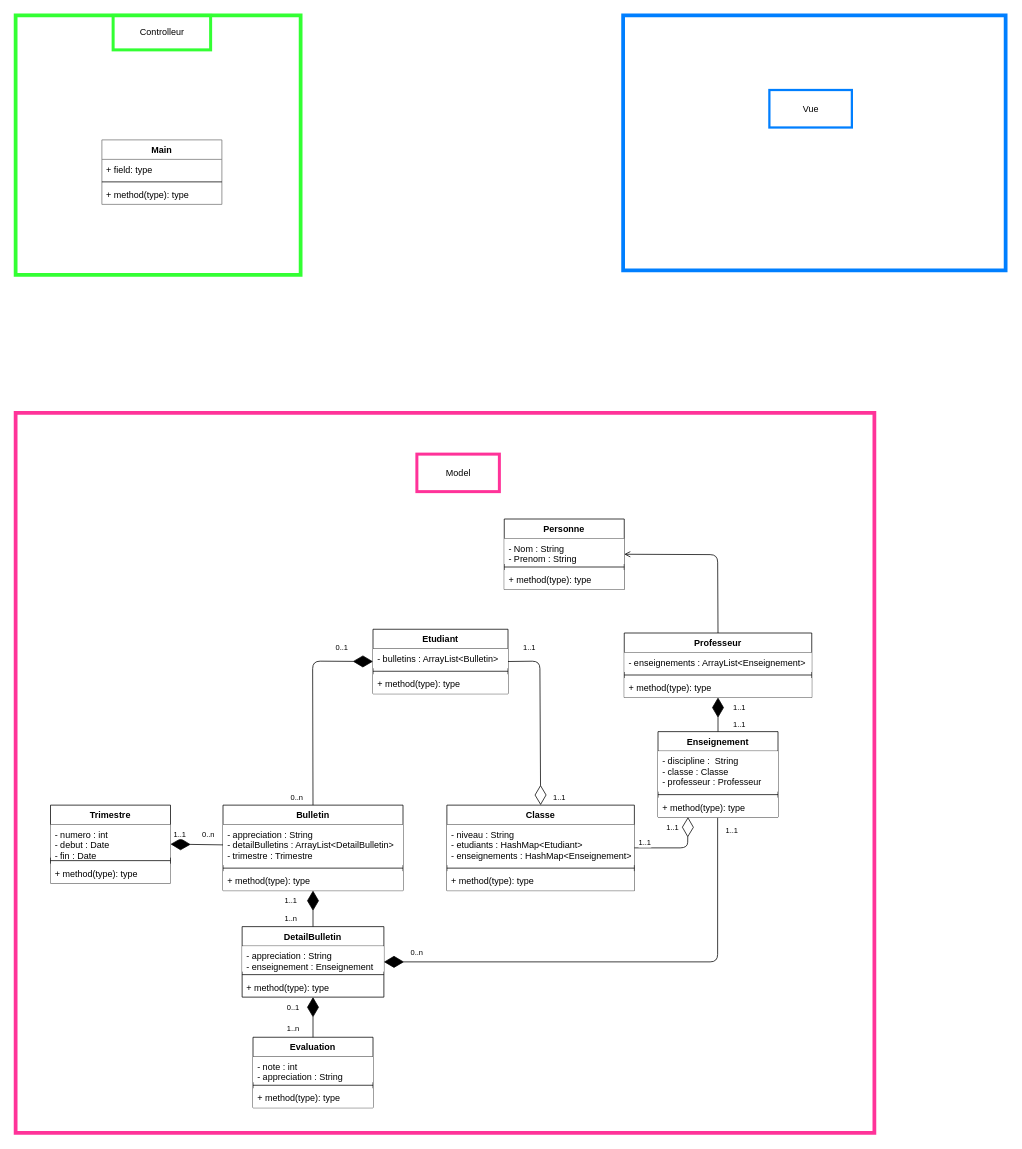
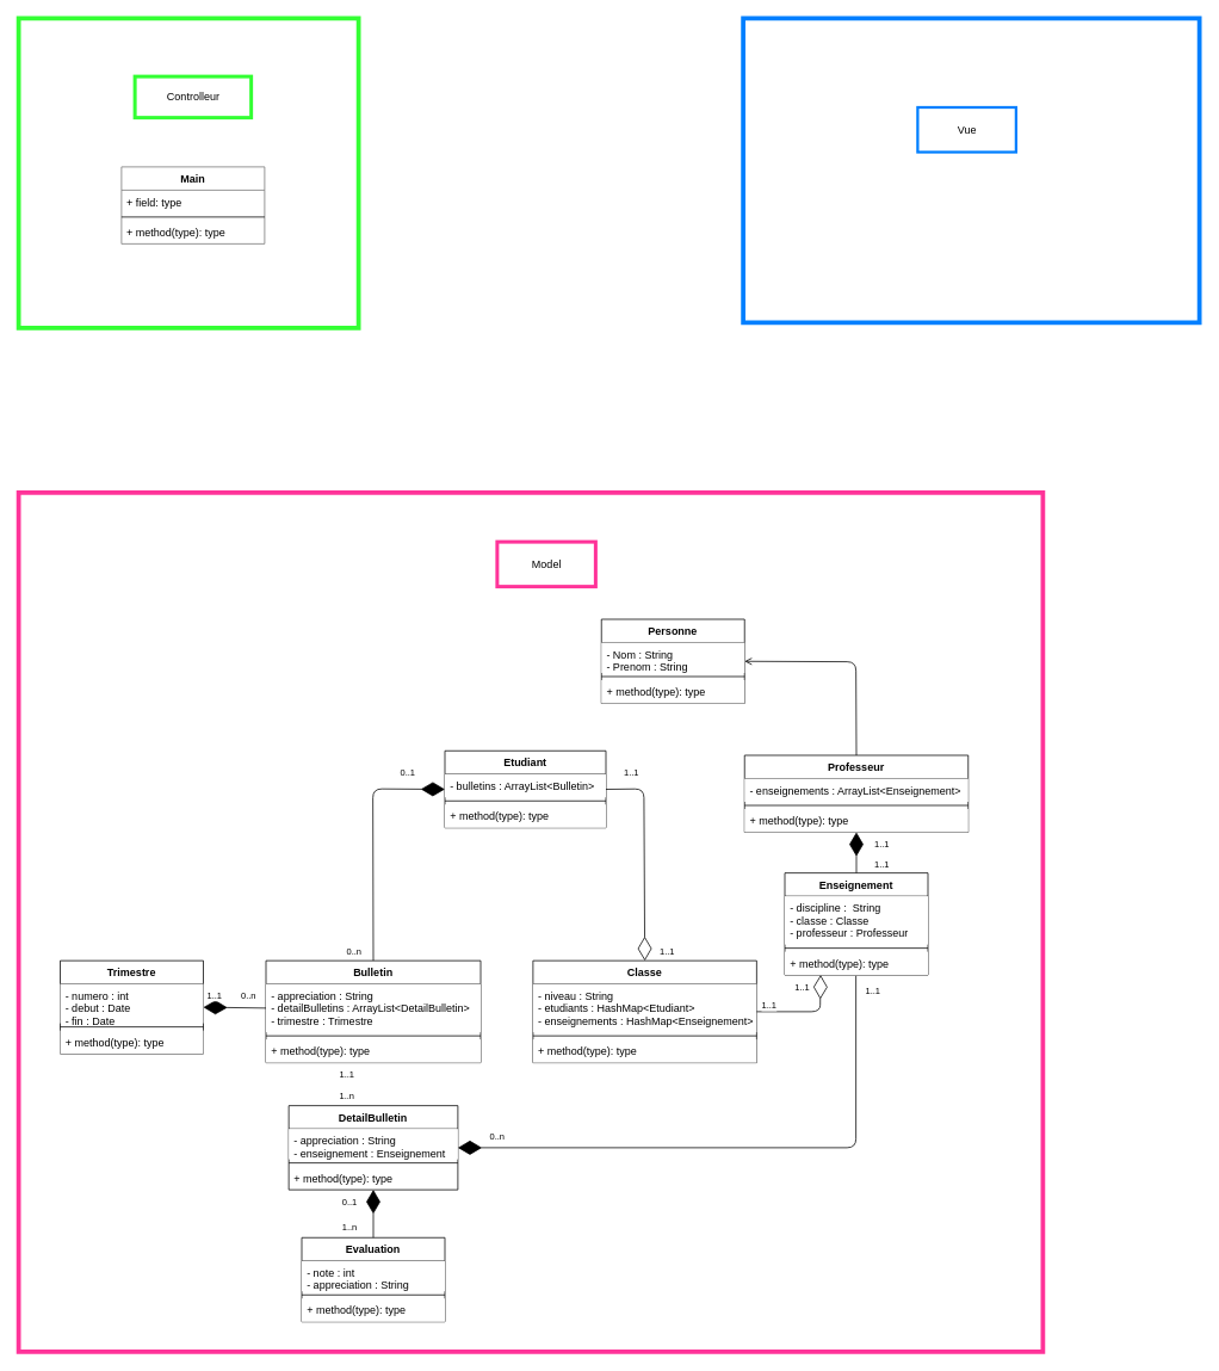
- <mxCell id="41" value="Controlleur" style="html=1;strokeColor=#33FF33;strokeWidth=4;fillColor=none;" vertex="1" parent="1"><mxGeometry x="150" y="20" width="130" height="46" as="geometry" /></mxCell>
+ <mxCell id="41" value="Controlleur" style="html=1;strokeColor=#33FF33;strokeWidth=4;fillColor=none;" vertex="1" parent="1"><mxGeometry x="150" y="85" width="130" height="46" as="geometry" /></mxCell>
- <mxCell id="50" value="" style="endArrow=diamondThin;endFill=1;endSize=24;html=1;entryX=0.5;entryY=1;entryDx=0;entryDy=0;exitX=0.5;exitY=0;exitDx=0;exitDy=0;" edge="1" parent="1" source="34" target="26"><mxGeometry width="160" relative="1" as="geometry"><mxPoint x="86.5" y="1423.5" as="sourcePoint" /><mxPoint x="246.5" y="1423.5" as="targetPoint" /></mxGeometry></mxCell>
